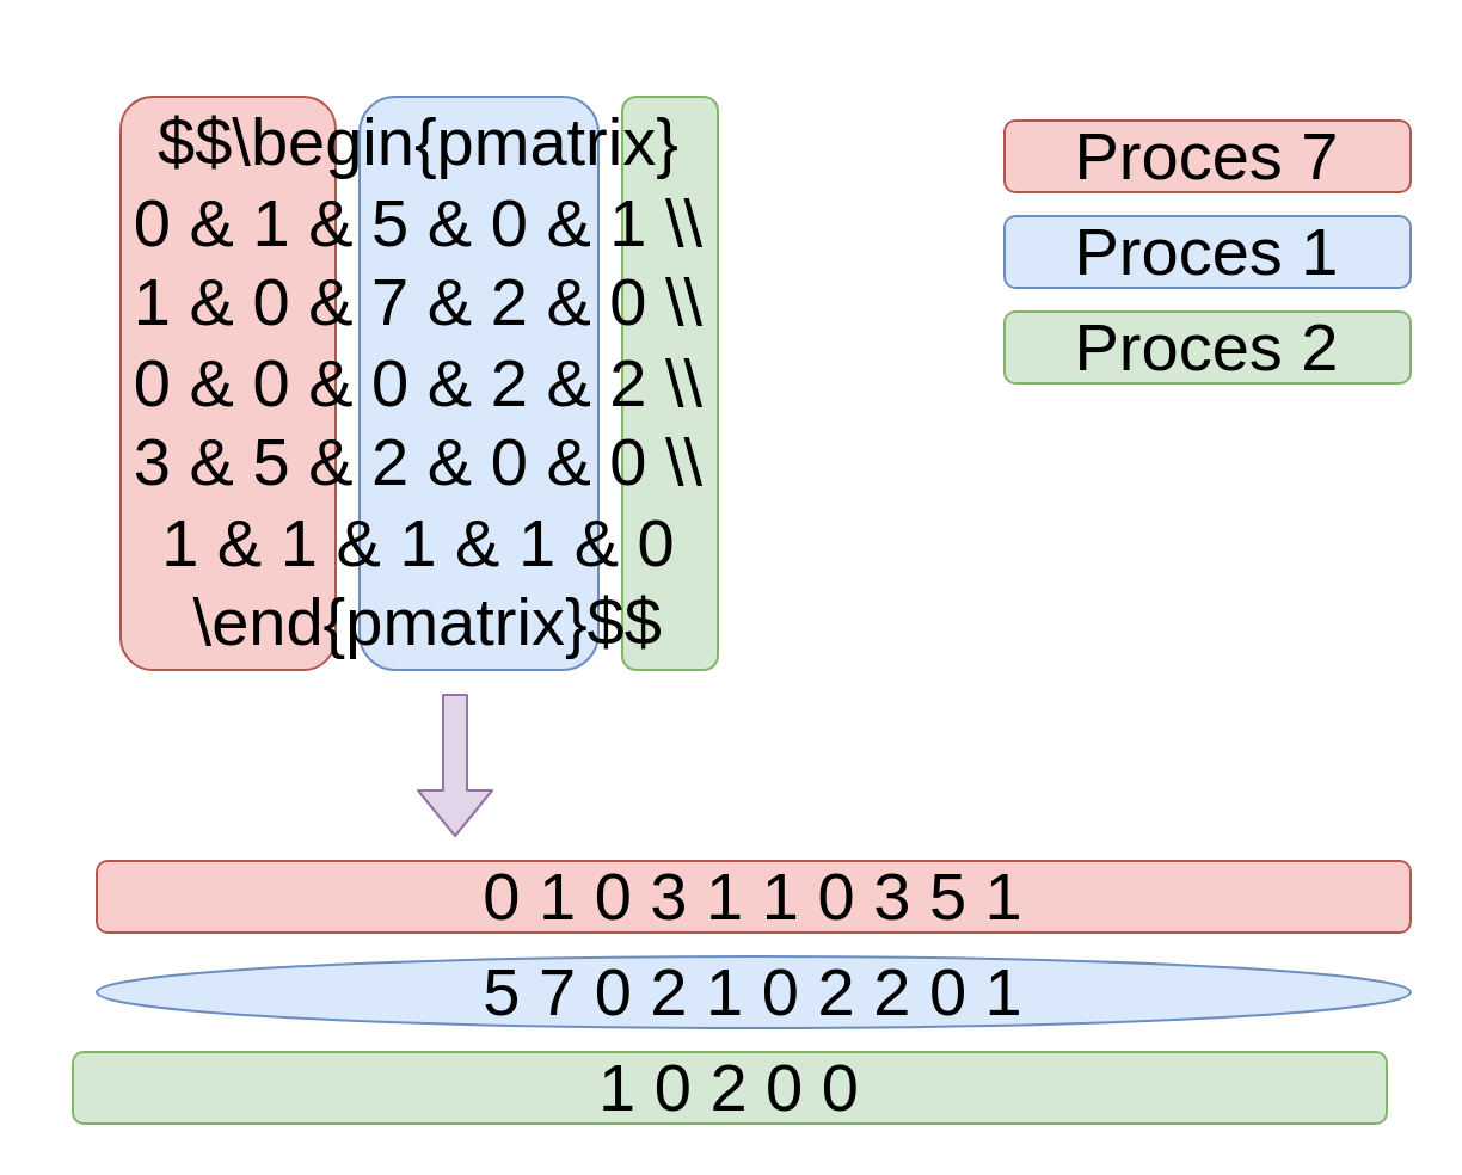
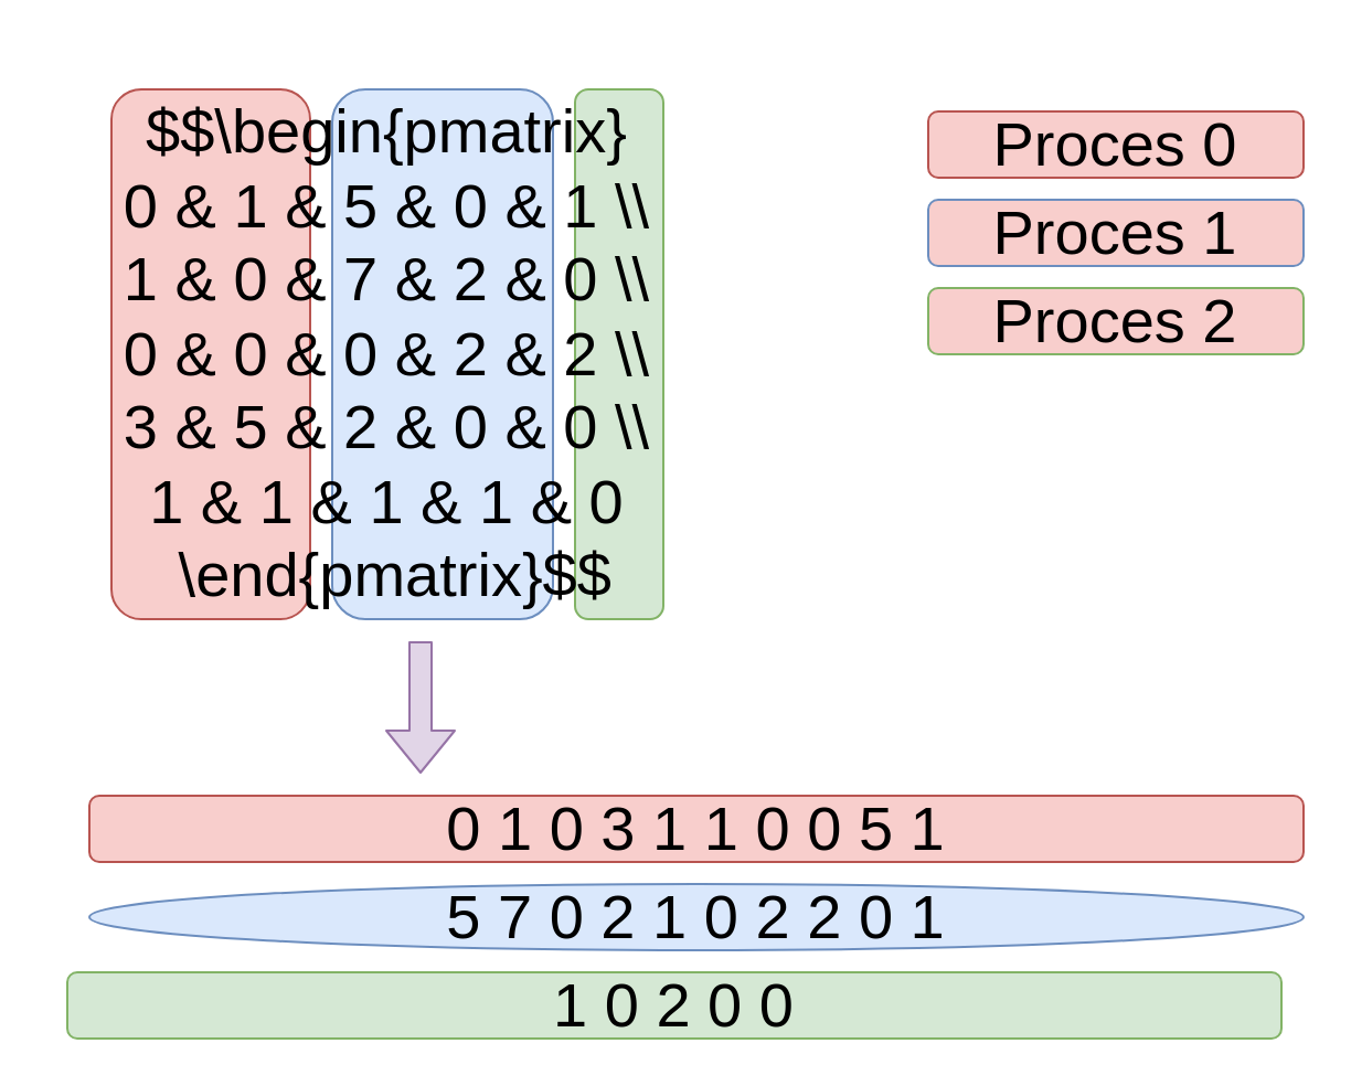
- <mxCell id="5" value="Proces 7" style="rounded=1;whiteSpace=wrap;html=1;fillColor=#f8cecc;fontSize=28;strokeColor=#b85450;" parent="1" vertex="1"><mxGeometry x="420" y="50" width="170" height="30" as="geometry" /></mxCell>
+ <mxCell id="5" value="Proces 0" style="rounded=1;whiteSpace=wrap;html=1;fillColor=#f8cecc;fontSize=28;strokeColor=#b85450;" parent="1" vertex="1"><mxGeometry x="420" y="50" width="170" height="30" as="geometry" /></mxCell>
- <mxCell id="6" value="Proces 1" style="rounded=1;whiteSpace=wrap;html=1;fillColor=#dae8fc;fontSize=28;strokeColor=#6c8ebf;" parent="1" vertex="1"><mxGeometry x="420" y="90" width="170" height="30" as="geometry" /></mxCell>
+ <mxCell id="6" value="Proces 1" style="rounded=1;whiteSpace=wrap;html=1;fillColor=#f8cecc;fontSize=28;strokeColor=#6c8ebf;" parent="1" vertex="1"><mxGeometry x="420" y="90" width="170" height="30" as="geometry" /></mxCell>
- <mxCell id="7" value="Proces 2" style="rounded=1;whiteSpace=wrap;html=1;fillColor=#d5e8d4;fontSize=28;strokeColor=#82b366;" parent="1" vertex="1"><mxGeometry x="420" y="130" width="170" height="30" as="geometry" /></mxCell>
+ <mxCell id="7" value="Proces 2" style="rounded=1;whiteSpace=wrap;html=1;fillColor=#f8cecc;fontSize=28;strokeColor=#82b366;" parent="1" vertex="1"><mxGeometry x="420" y="130" width="170" height="30" as="geometry" /></mxCell>
- <mxCell id="9" value="0 1 0 3 1 1 0 3 5 1" style="rounded=1;whiteSpace=wrap;html=1;fillColor=#f8cecc;fontSize=28;strokeColor=#b85450;" parent="1" vertex="1"><mxGeometry x="40" y="360" width="550" height="30" as="geometry" /></mxCell>
+ <mxCell id="9" value="0 1 0 3 1 1 0 0 5 1" style="rounded=1;whiteSpace=wrap;html=1;fillColor=#f8cecc;fontSize=28;strokeColor=#b85450;" parent="1" vertex="1"><mxGeometry x="40" y="360" width="550" height="30" as="geometry" /></mxCell>
